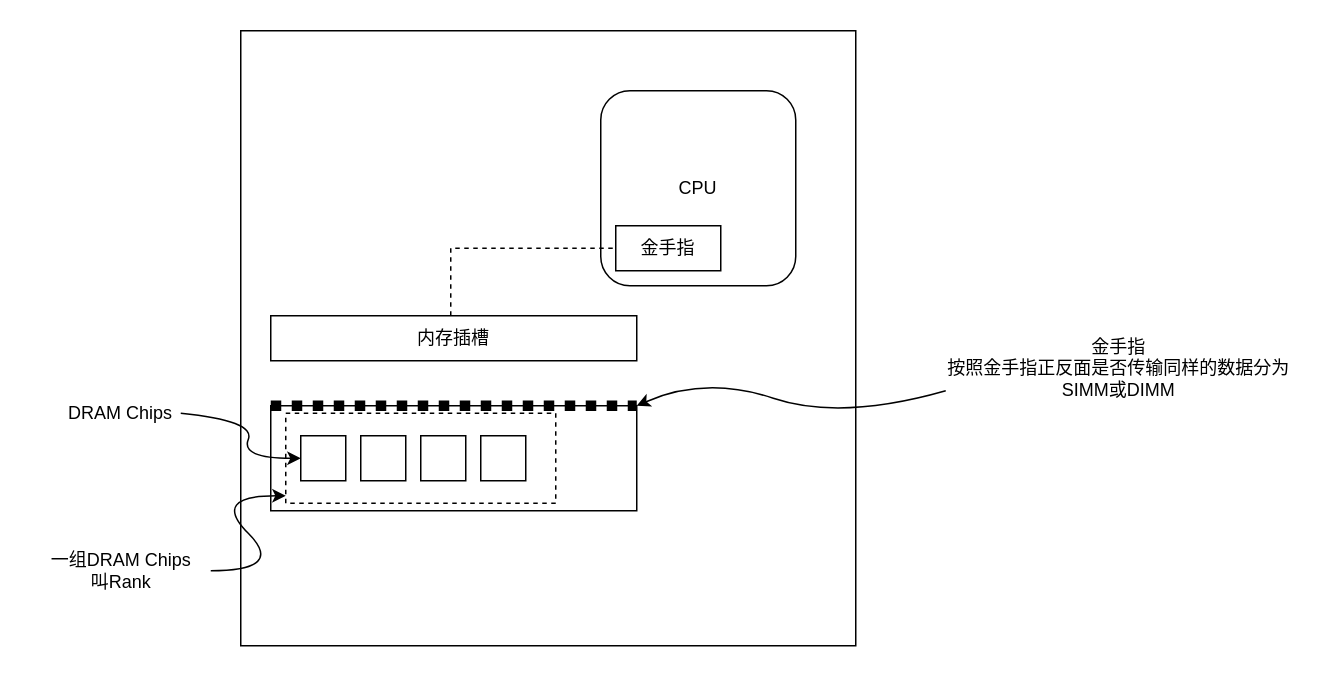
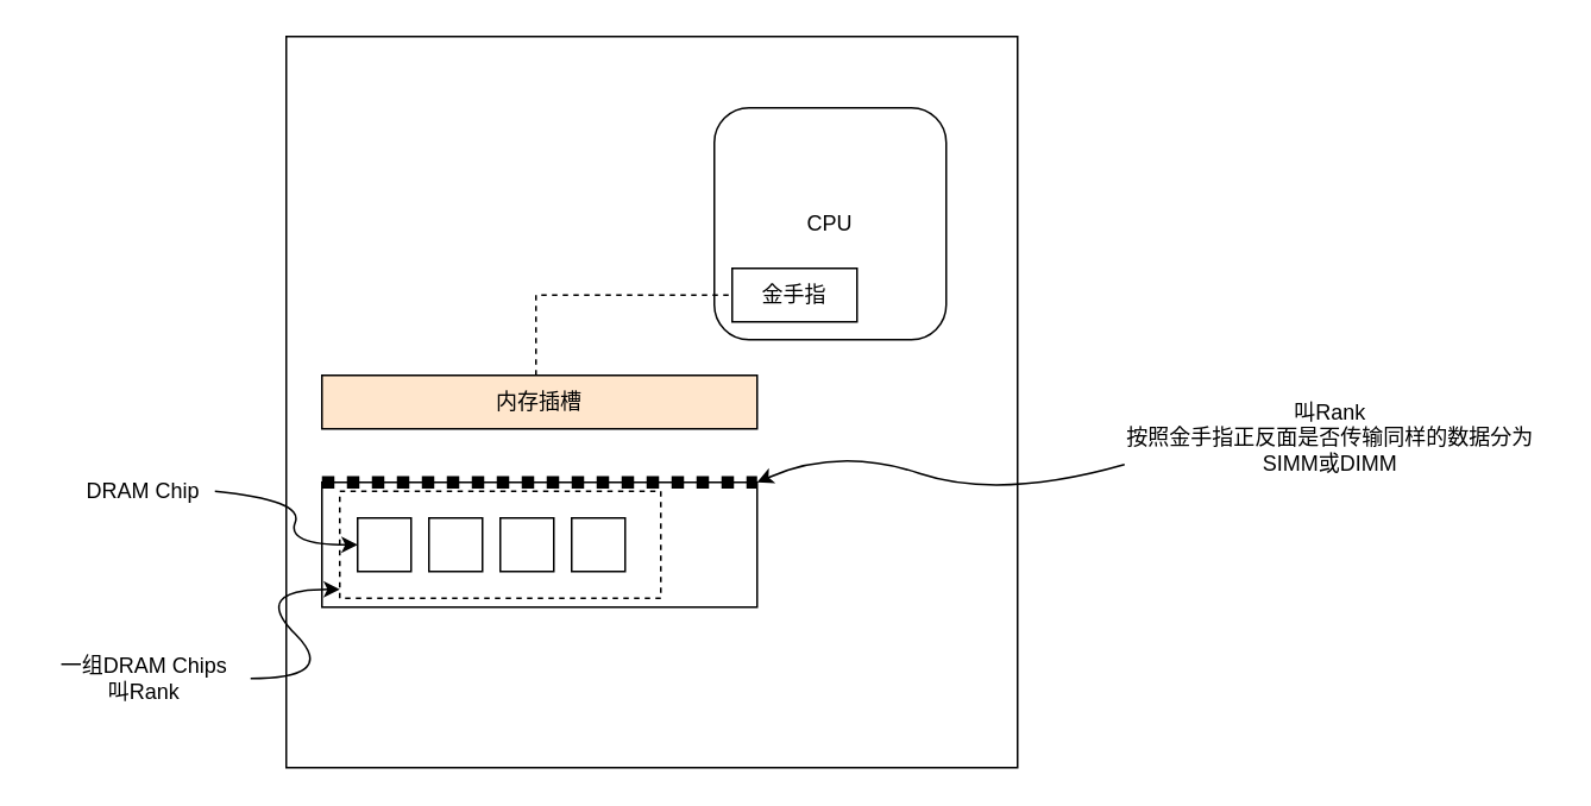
- <mxCell id="6" value="内存插槽" style="rounded=0;whiteSpace=wrap;html=1;" vertex="1" parent="1"><mxGeometry x="180" y="210" width="244" height="30" as="geometry" /></mxCell>
+ <mxCell id="6" value="内存插槽" style="rounded=0;whiteSpace=wrap;html=1;fillColor=#ffe6cc;" vertex="1" parent="1"><mxGeometry x="180" y="210" width="244" height="30" as="geometry" /></mxCell>
- <mxCell id="19" value="金手指&lt;br&gt;按照金手指正反面是否传输同样的数据分为&lt;br&gt;SIMM或DIMM" style="text;html=1;align=center;verticalAlign=middle;resizable=0;points=[];autosize=1;strokeColor=none;fillColor=none;" vertex="1" parent="1"><mxGeometry x="620" y="215" width="250" height="60" as="geometry" /></mxCell>
+ <mxCell id="19" value="叫Rank&lt;br&gt;按照金手指正反面是否传输同样的数据分为&lt;br&gt;SIMM或DIMM" style="text;html=1;align=center;verticalAlign=middle;resizable=0;points=[];autosize=1;strokeColor=none;fillColor=none;" vertex="1" parent="1"><mxGeometry x="620" y="215" width="250" height="60" as="geometry" /></mxCell>
- <mxCell id="13" value="DRAM Chips" style="text;html=1;strokeColor=none;fillColor=none;align=center;verticalAlign=middle;whiteSpace=wrap;rounded=0;" vertex="1" parent="1"><mxGeometry x="40" y="260" width="80" height="30" as="geometry" /></mxCell>
+ <mxCell id="13" value="DRAM Chip" style="text;html=1;strokeColor=none;fillColor=none;align=center;verticalAlign=middle;whiteSpace=wrap;rounded=0;" vertex="1" parent="1"><mxGeometry x="40" y="260" width="80" height="30" as="geometry" /></mxCell>
